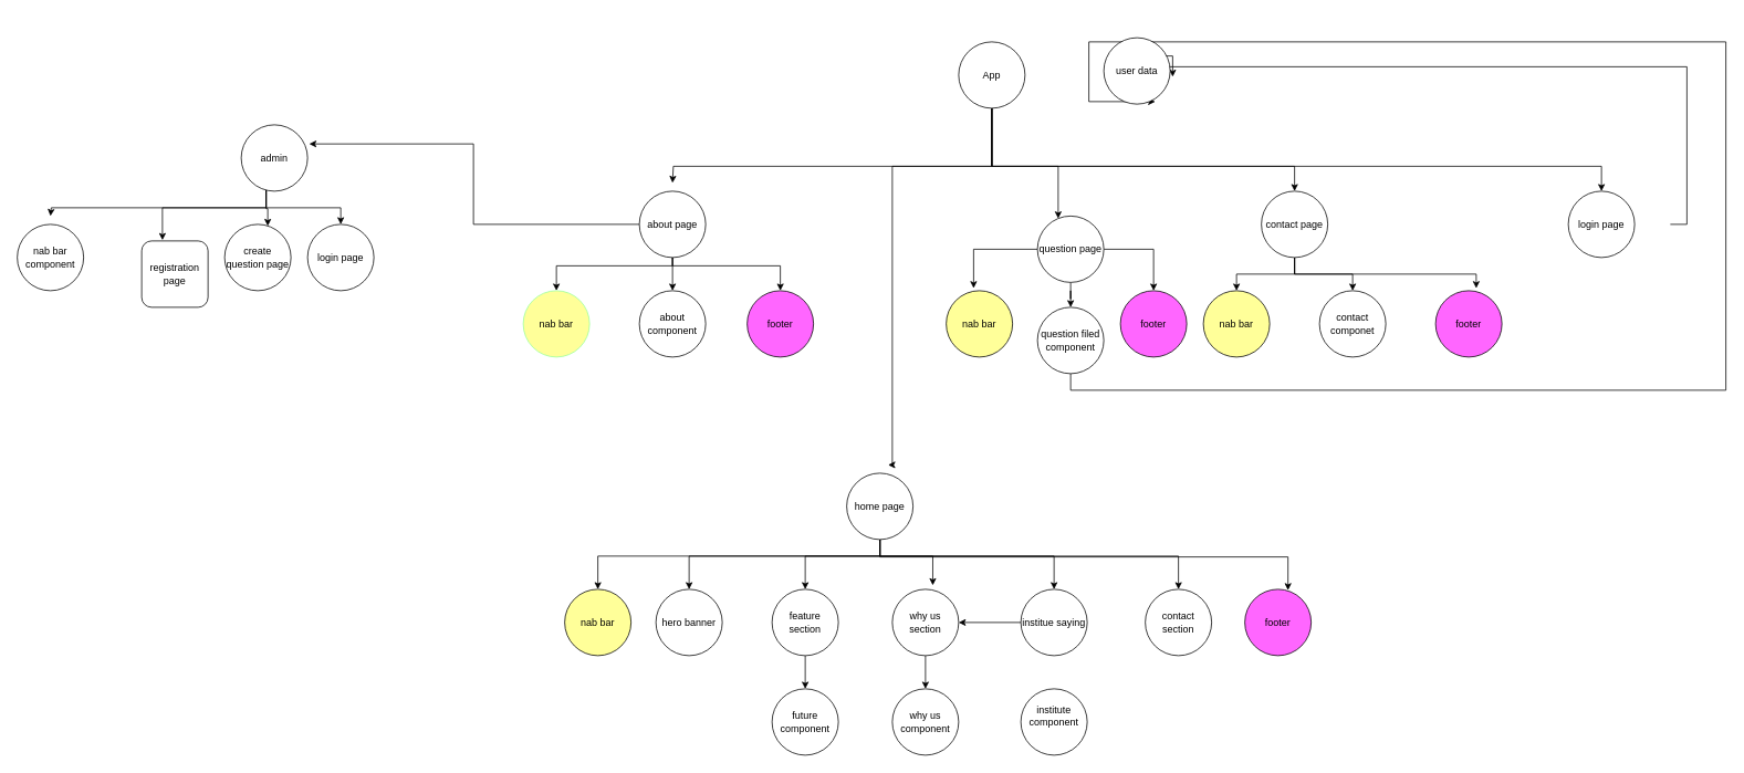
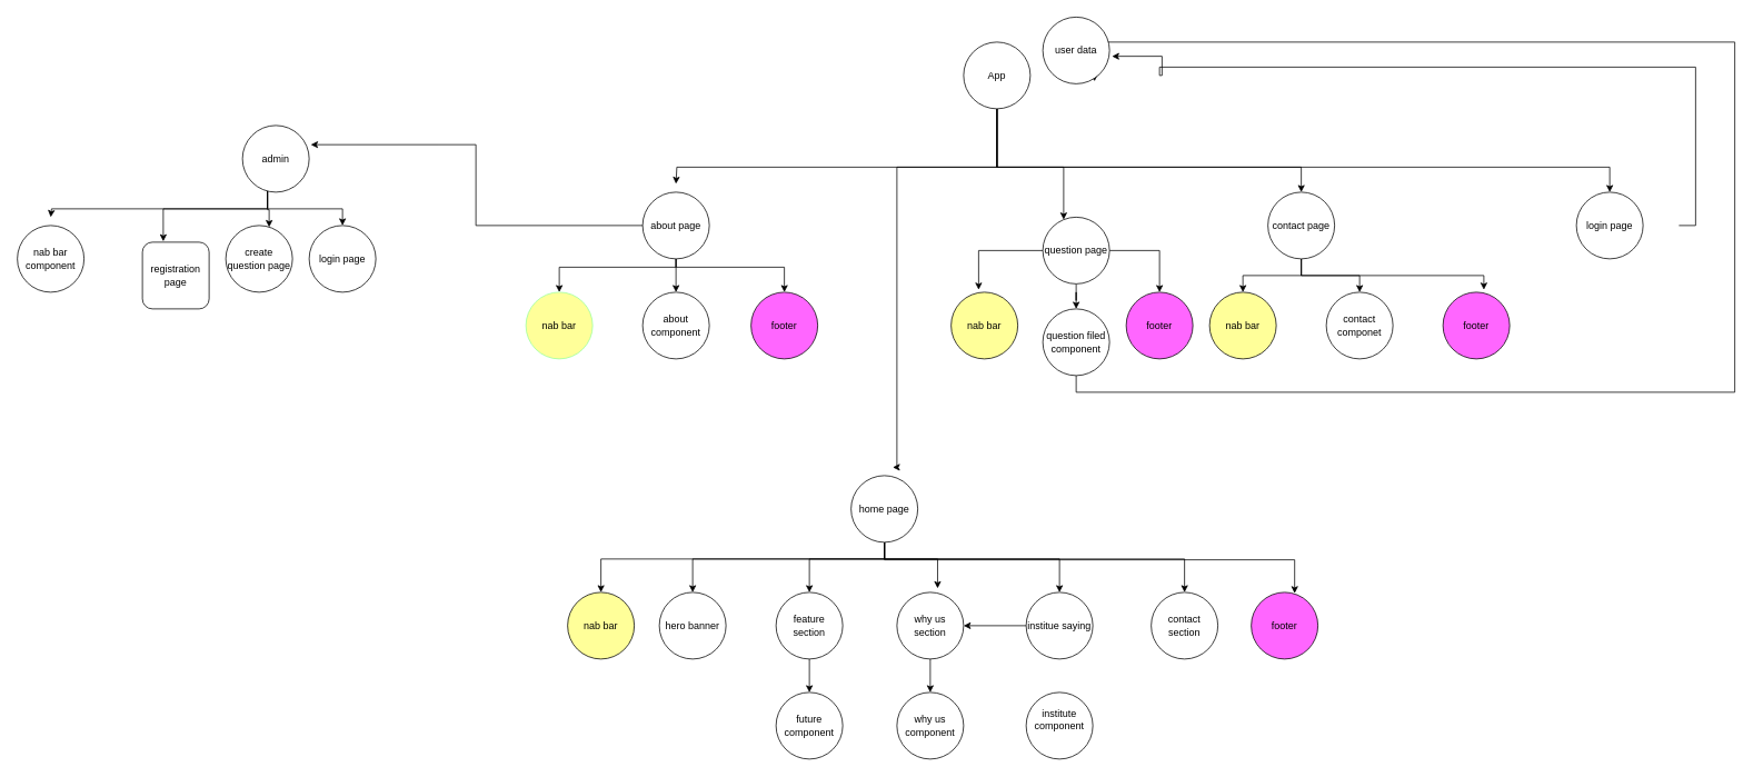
- <mxCell id="63" value="user data" style="ellipse;whiteSpace=wrap;html=1;aspect=fixed;" vertex="1" parent="1"><mxGeometry x="1330" y="45" width="80" height="80" as="geometry" /></mxCell>
+ <mxCell id="63" value="user data" style="ellipse;whiteSpace=wrap;html=1;aspect=fixed;" vertex="1" parent="1"><mxGeometry x="1250" y="20" width="80" height="80" as="geometry" /></mxCell>
